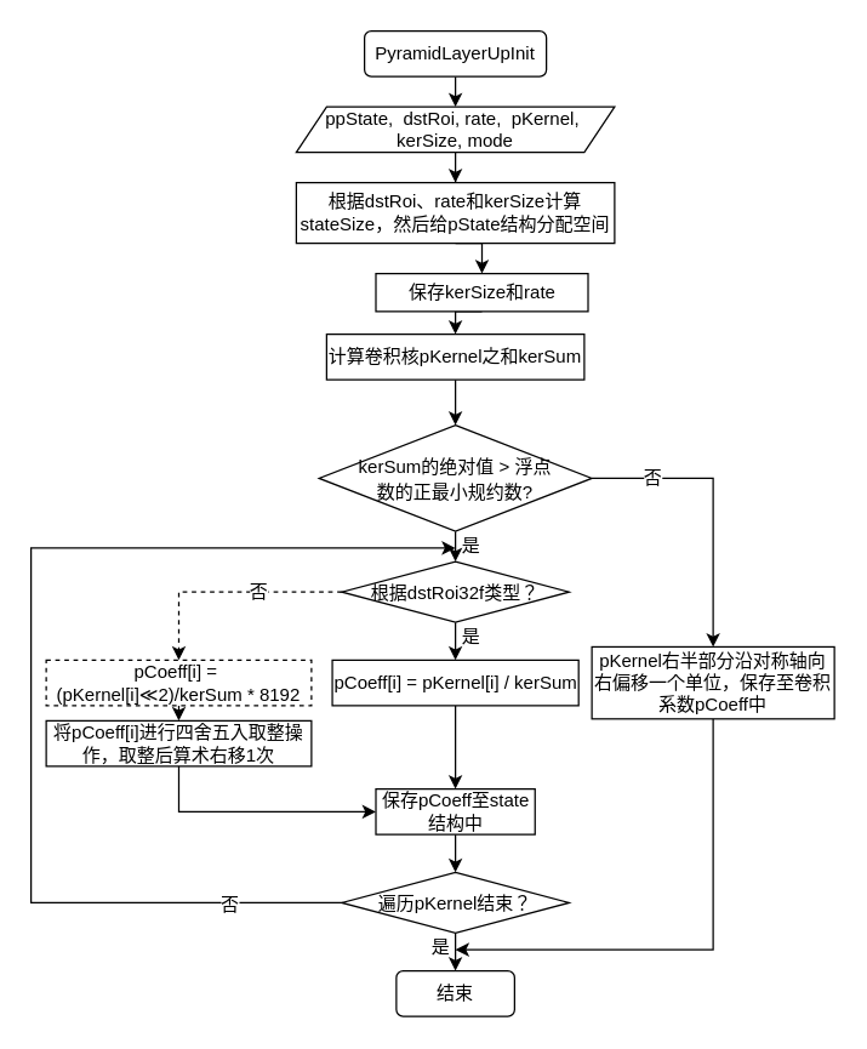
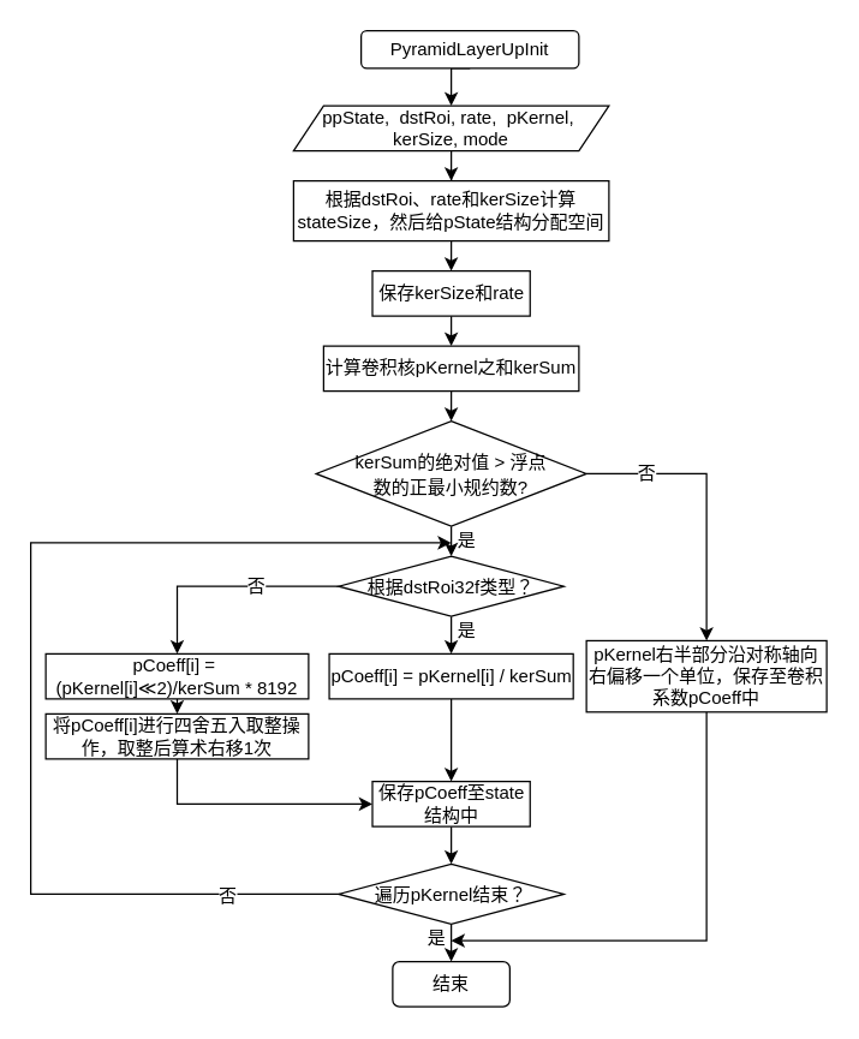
- <mxCell id="3" value="&lt;span lang=&quot;EN-US&quot;&gt;&lt;font style=&quot;font-size: 12px&quot;&gt;PyramidLayerUpInit&lt;/font&gt;&lt;/span&gt;" style="rounded=1;whiteSpace=wrap;html=1;" vertex="1" parent="1"><mxGeometry x="240" y="20" width="120" height="30" as="geometry" /></mxCell>
+ <mxCell id="3" value="&lt;span lang=&quot;EN-US&quot;&gt;&lt;font style=&quot;font-size: 12px&quot;&gt;PyramidLayerUpInit&lt;/font&gt;&lt;/span&gt;" style="rounded=1;whiteSpace=wrap;html=1;" vertex="1" parent="1"><mxGeometry x="240" y="20" width="145" height="25" as="geometry" /></mxCell>
- <mxCell id="9" value="保存kerSize和rate" style="rounded=0;whiteSpace=wrap;html=1;" vertex="1" parent="1"><mxGeometry x="247.5" y="180" width="140" height="25" as="geometry" /></mxCell>
+ <mxCell id="9" value="保存kerSize和rate" style="rounded=0;whiteSpace=wrap;html=1;" vertex="1" parent="1"><mxGeometry x="247.5" y="180" width="105" height="30" as="geometry" /></mxCell>
- <mxCell id="11" value="计算卷积核pKernel之和kerSum" style="rounded=0;whiteSpace=wrap;html=1;" vertex="1" parent="1"><mxGeometry x="215" y="220" width="170" height="30" as="geometry" /></mxCell>
+ <mxCell id="11" value="计算卷积核pKernel之和kerSum" style="rounded=0;whiteSpace=wrap;html=1;" vertex="1" parent="1"><mxGeometry x="215" y="230" width="170" height="30" as="geometry" /></mxCell>
- <mxCell id="16" value="否" style="edgeStyle=orthogonalEdgeStyle;rounded=0;orthogonalLoop=1;jettySize=auto;html=1;fontFamily=Helvetica;fontSize=12;dashed=1;" edge="1" parent="1" source="17" target="23"><mxGeometry x="-0.279" relative="1" as="geometry"><mxPoint as="offset" /></mxGeometry></mxCell>
+ <mxCell id="16" value="否" style="edgeStyle=orthogonalEdgeStyle;rounded=0;orthogonalLoop=1;jettySize=auto;html=1;fontFamily=Helvetica;fontSize=12;" edge="1" parent="1" source="17" target="23"><mxGeometry x="-0.279" relative="1" as="geometry"><mxPoint as="offset" /></mxGeometry></mxCell>
- <mxCell id="23" value="pCoeff[i] =&amp;nbsp; (pKernel[i]≪2)/kerSum * 8192" style="rounded=0;whiteSpace=wrap;html=1;dashed=1;" vertex="1" parent="1"><mxGeometry x="30" y="435" width="175" height="30" as="geometry" /></mxCell>
+ <mxCell id="23" value="pCoeff[i] =&amp;nbsp; (pKernel[i]≪2)/kerSum * 8192" style="rounded=0;whiteSpace=wrap;html=1;" vertex="1" parent="1"><mxGeometry x="30" y="435" width="175" height="30" as="geometry" /></mxCell>
